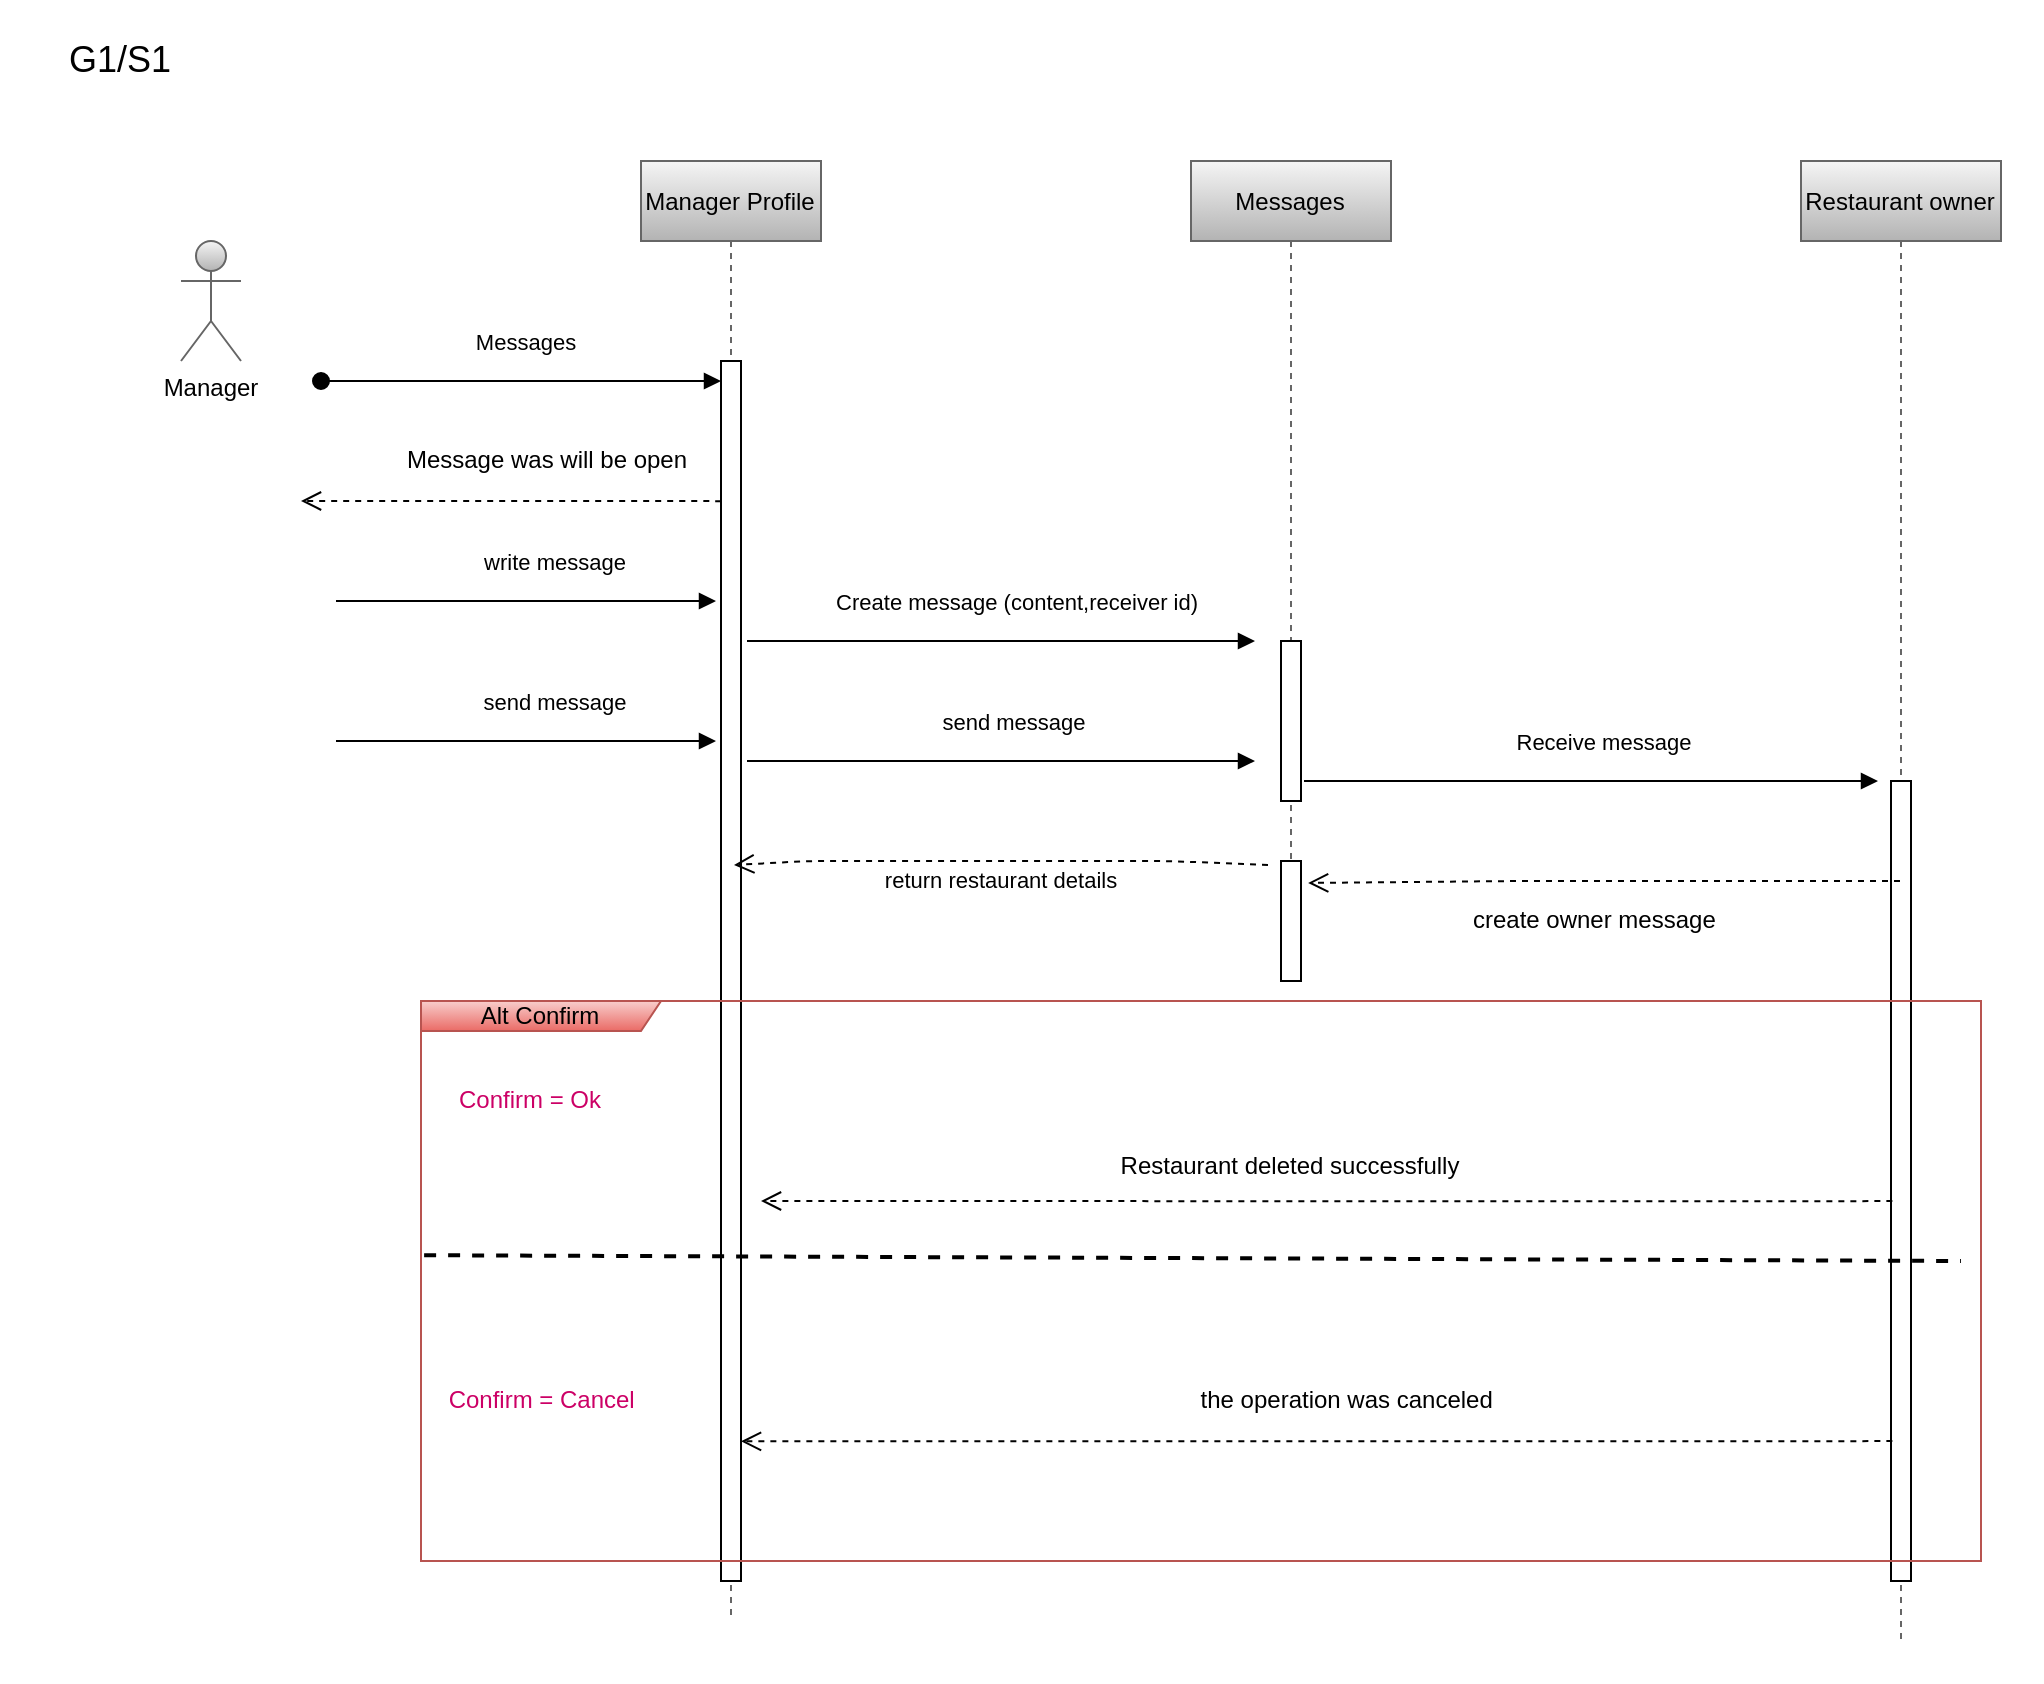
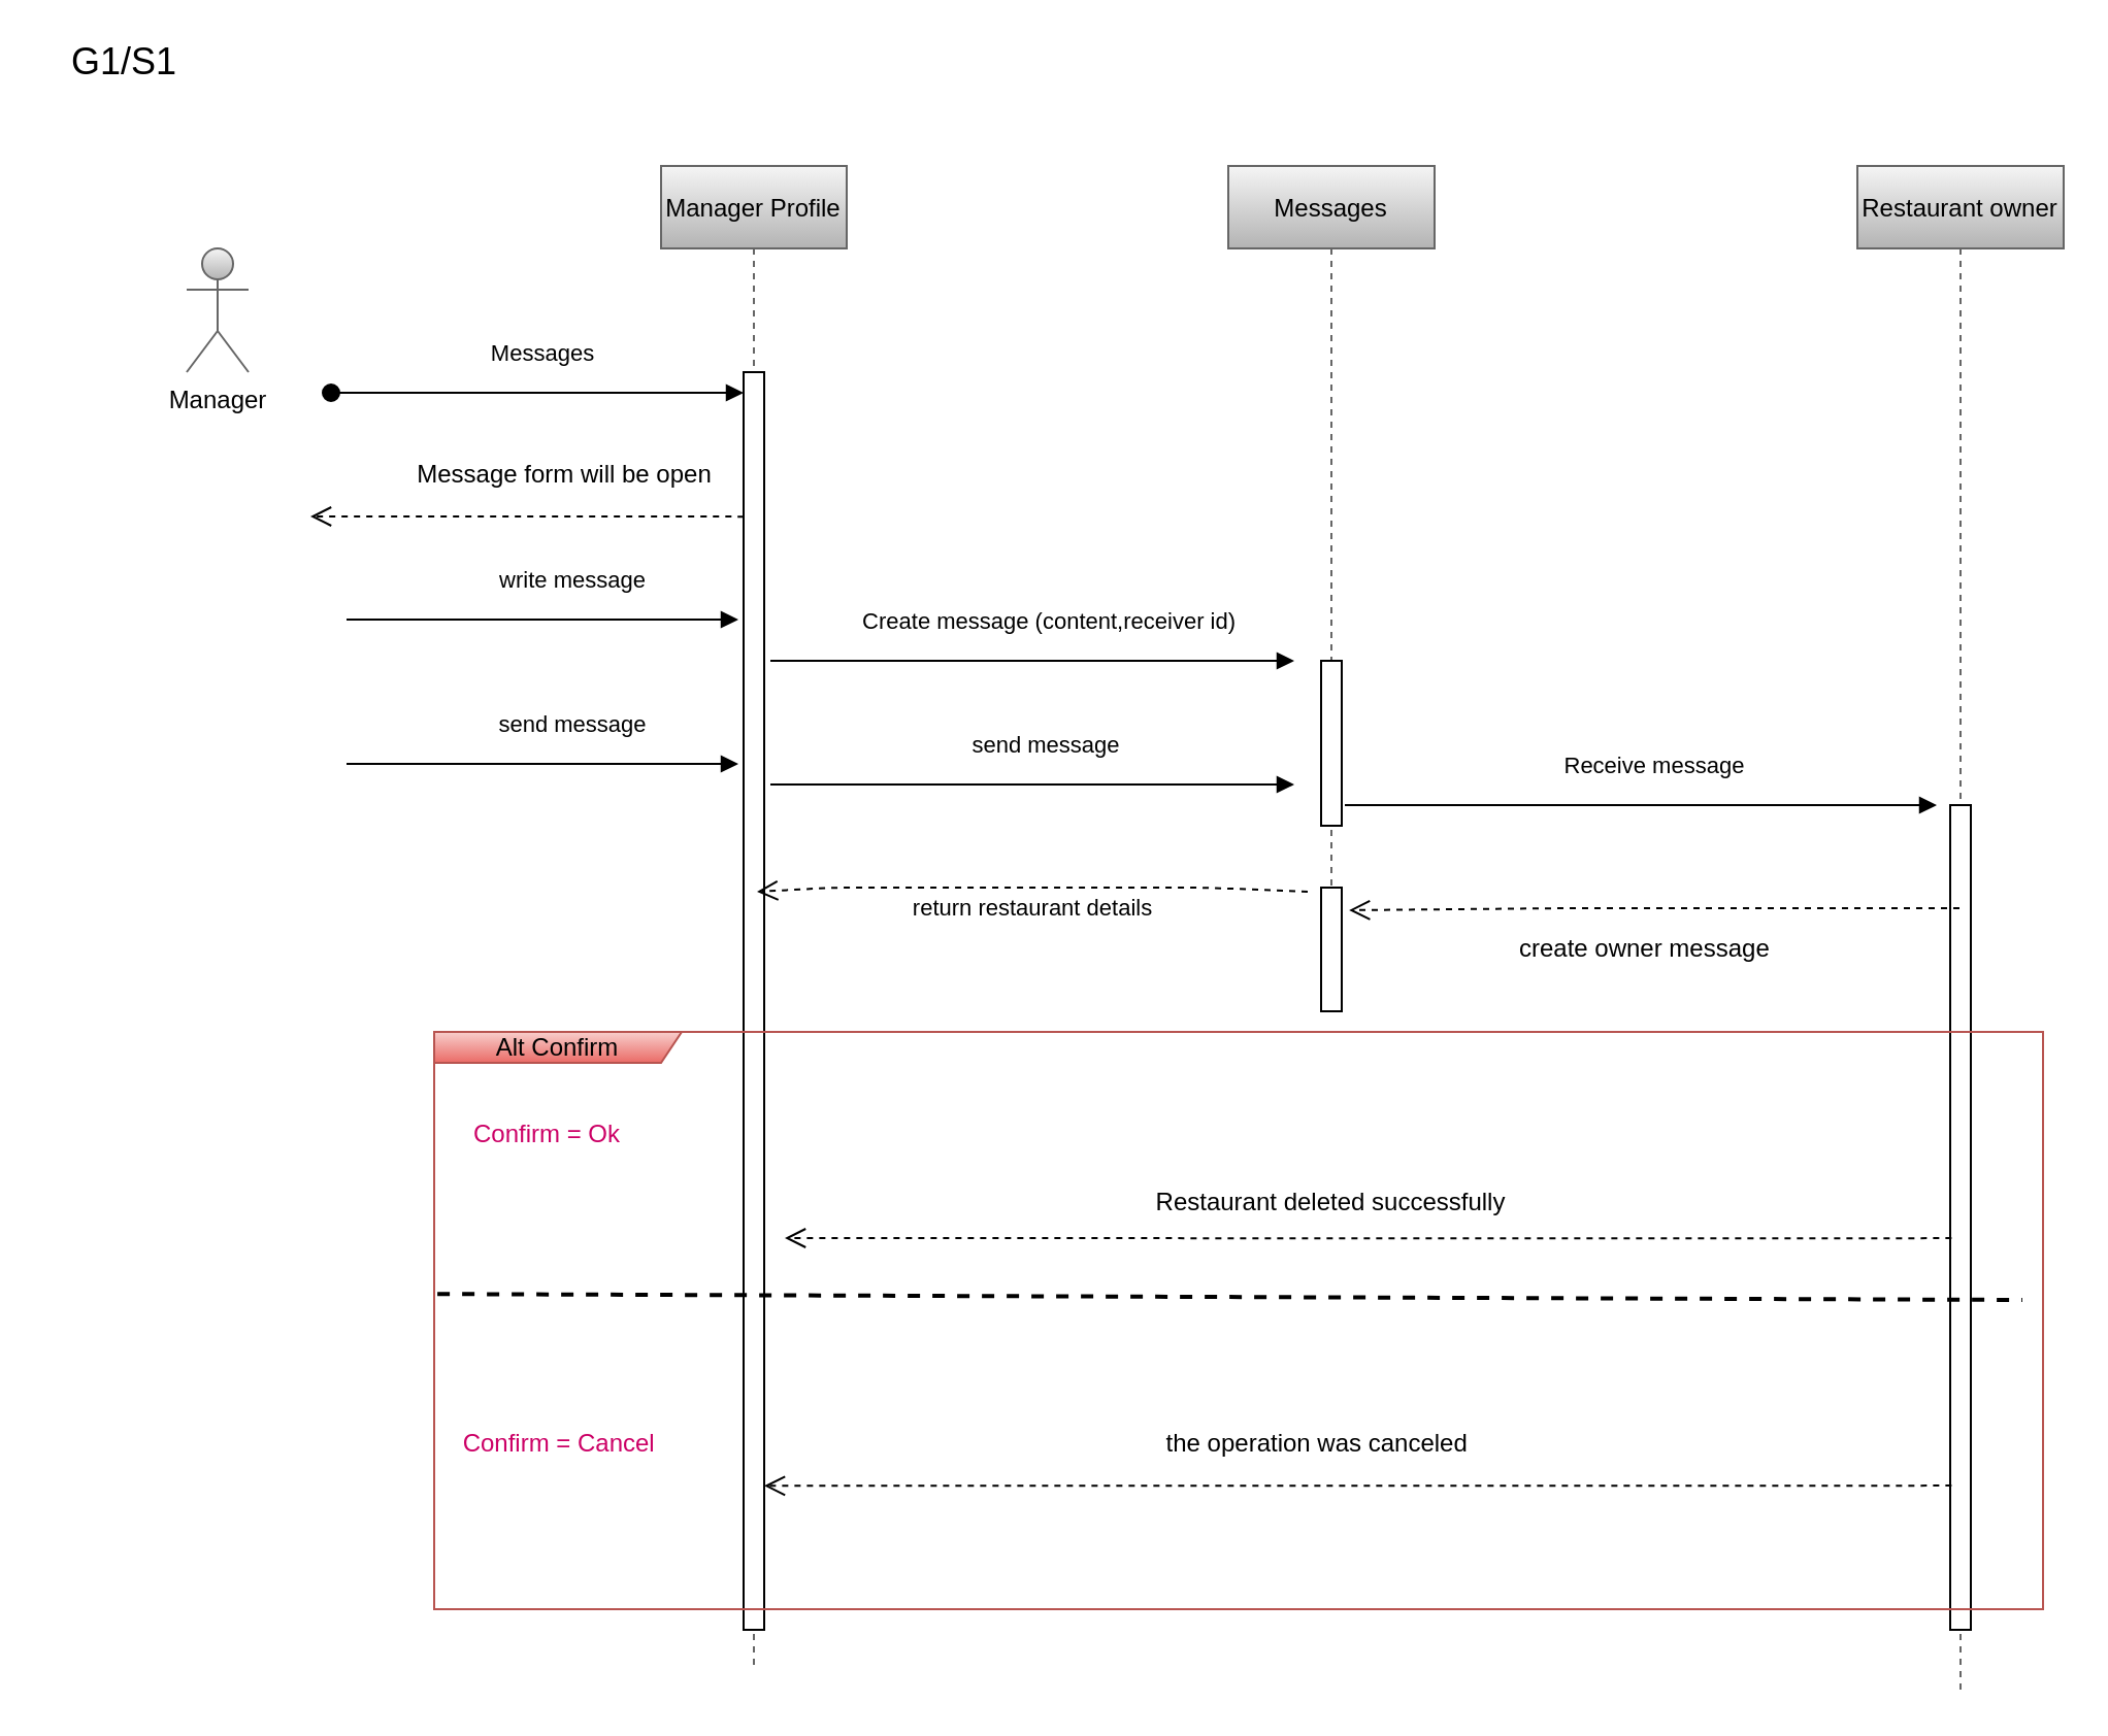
- <mxCell id="11" value="&amp;nbsp;Message was will be open&amp;nbsp;" style="text;html=1;align=center;verticalAlign=middle;resizable=0;points=[];autosize=1;" vertex="1" parent="1"><mxGeometry x="187.5" y="220" width="170" height="20" as="geometry" /></mxCell>
+ <mxCell id="11" value="&amp;nbsp;Message form will be open&amp;nbsp;" style="text;html=1;align=center;verticalAlign=middle;resizable=0;points=[];autosize=1;" vertex="1" parent="1"><mxGeometry x="187.5" y="220" width="170" height="20" as="geometry" /></mxCell>
- <mxCell id="28" value="the operation was canceled&amp;nbsp;" style="text;html=1;strokeColor=none;fillColor=none;align=center;verticalAlign=middle;whiteSpace=wrap;rounded=0;sketch=0;" vertex="1" parent="1"><mxGeometry x="575" y="690" width="200" height="20" as="geometry" /></mxCell>
+ <mxCell id="28" value="the operation was canceled&amp;nbsp;" style="text;html=1;strokeColor=none;fillColor=none;align=center;verticalAlign=middle;whiteSpace=wrap;rounded=0;sketch=0;" vertex="1" parent="1"><mxGeometry x="540" y="690" width="200" height="20" as="geometry" /></mxCell>
